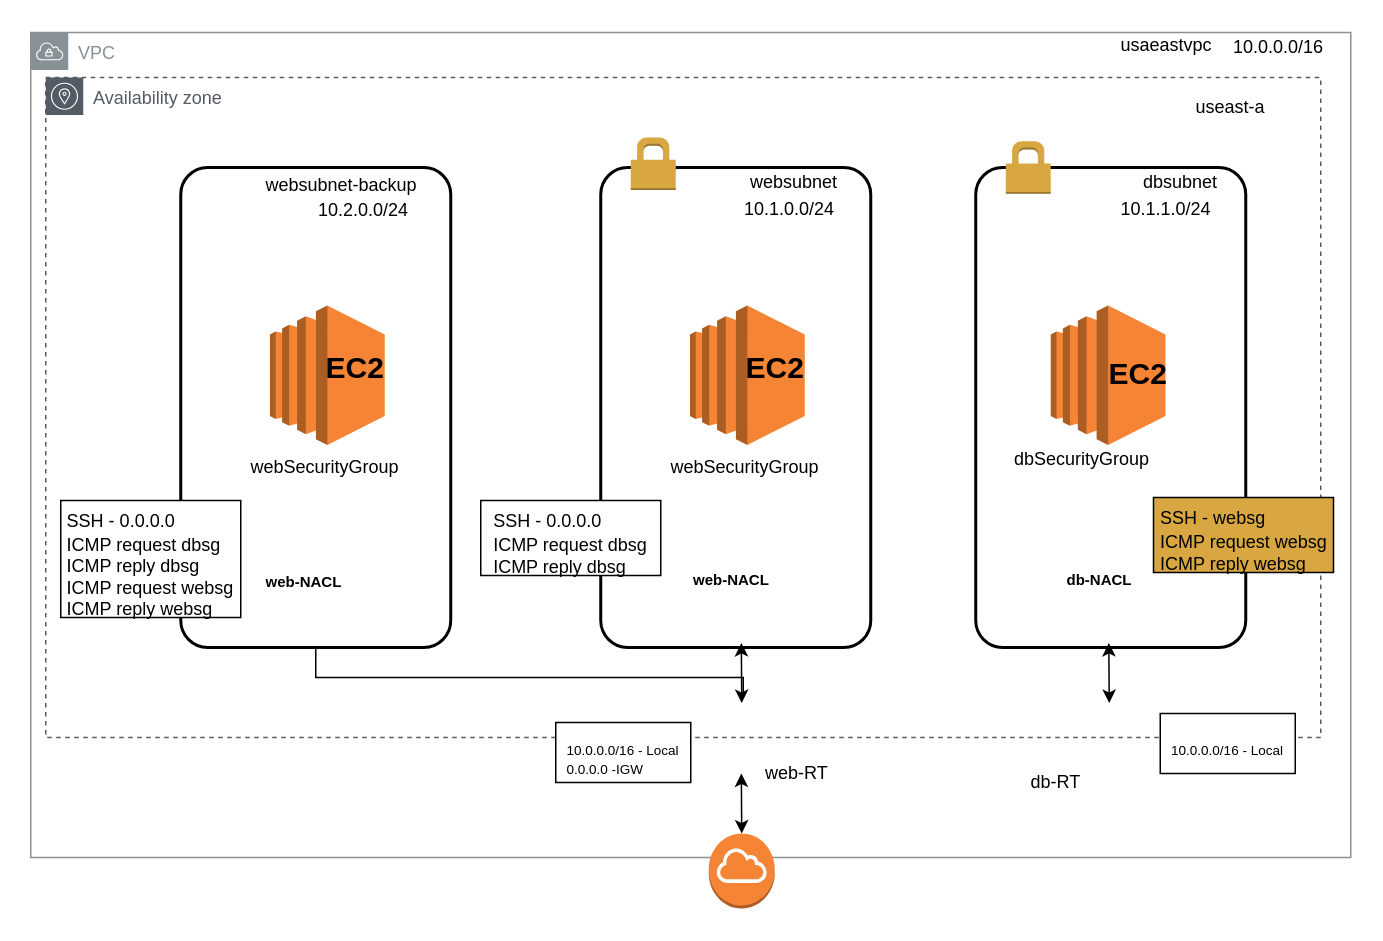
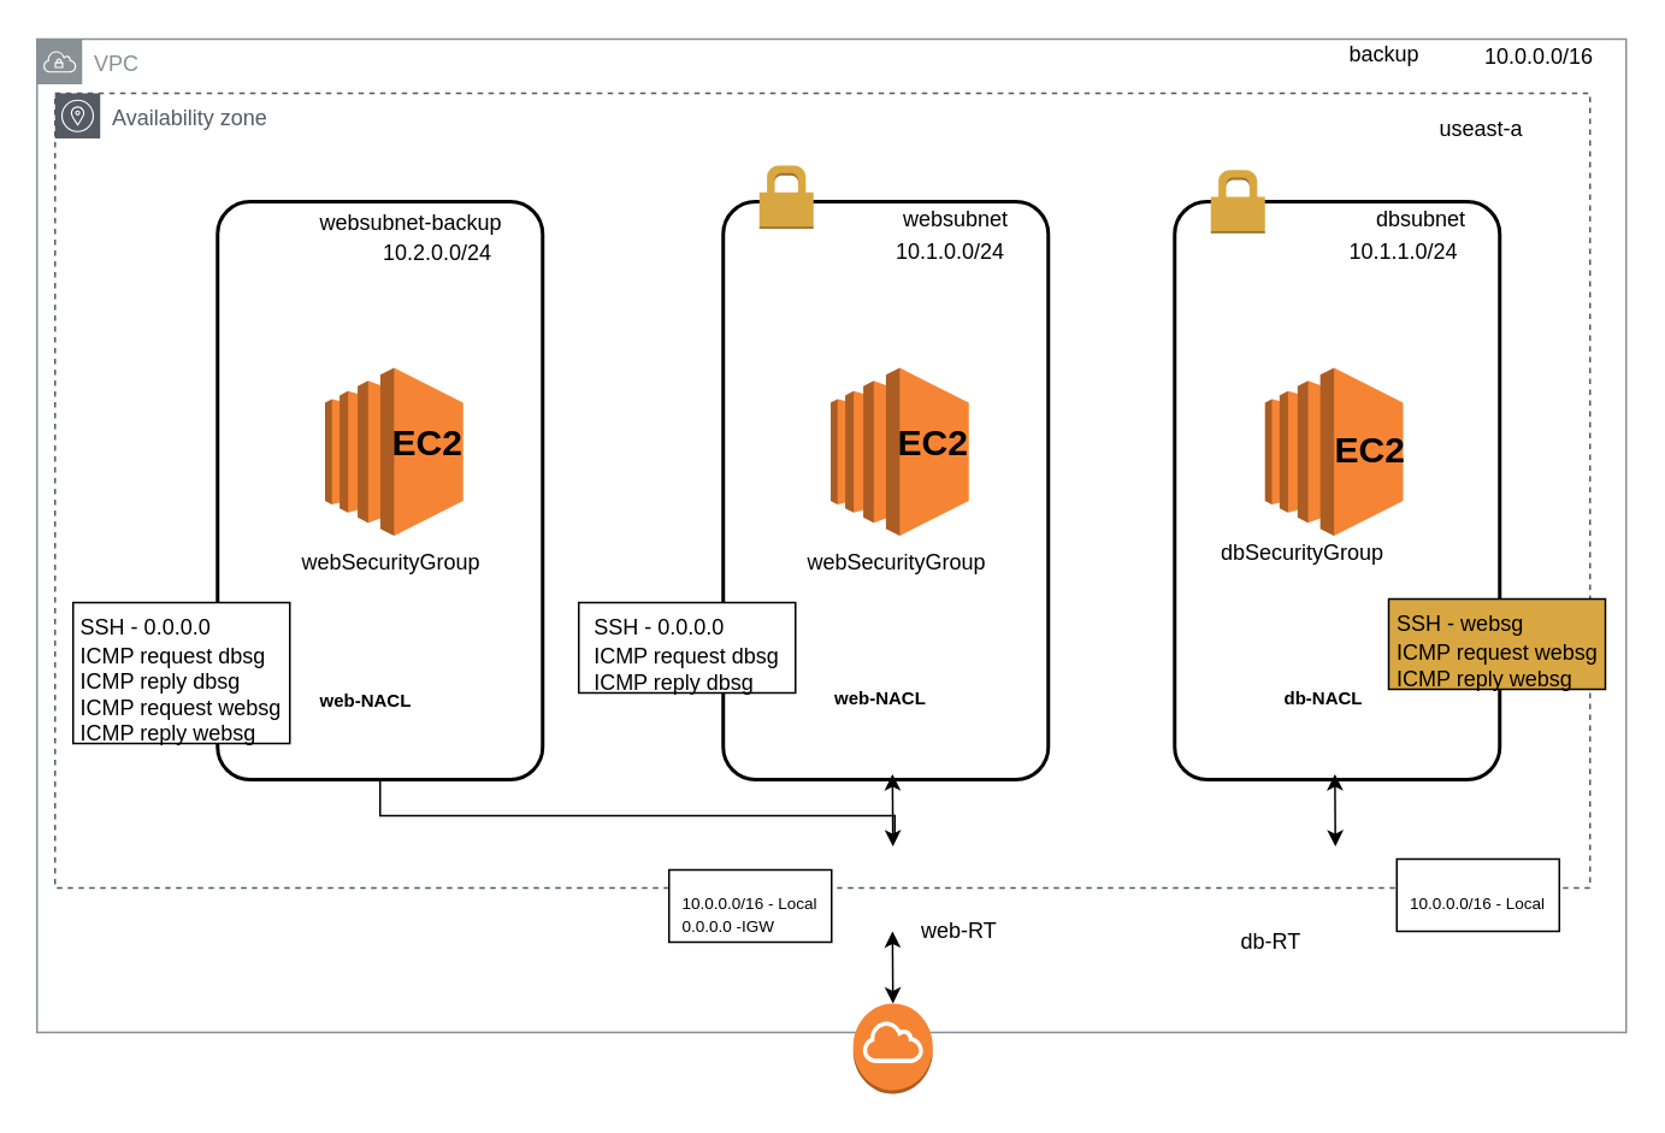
- <mxCell id="15" value="usaeastvpc" style="text;html=1;resizable=0;points=[];autosize=1;align=left;verticalAlign=top;spacingTop=-4;" parent="1" vertex="1"><mxGeometry x="745" y="20" width="80" height="20" as="geometry" /></mxCell>
+ <mxCell id="15" value="backup" style="text;html=1;resizable=0;points=[];autosize=1;align=left;verticalAlign=top;spacingTop=-4;" parent="1" vertex="1"><mxGeometry x="745" y="20" width="80" height="20" as="geometry" /></mxCell>
